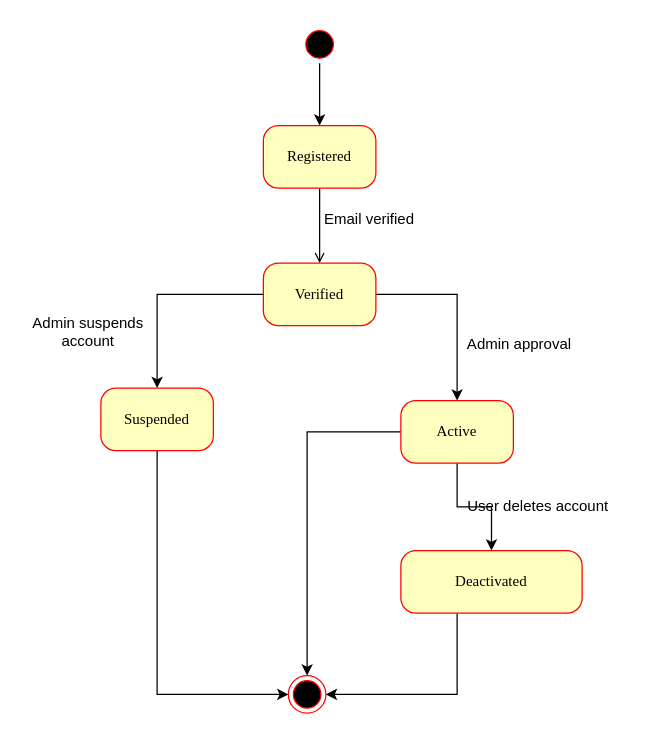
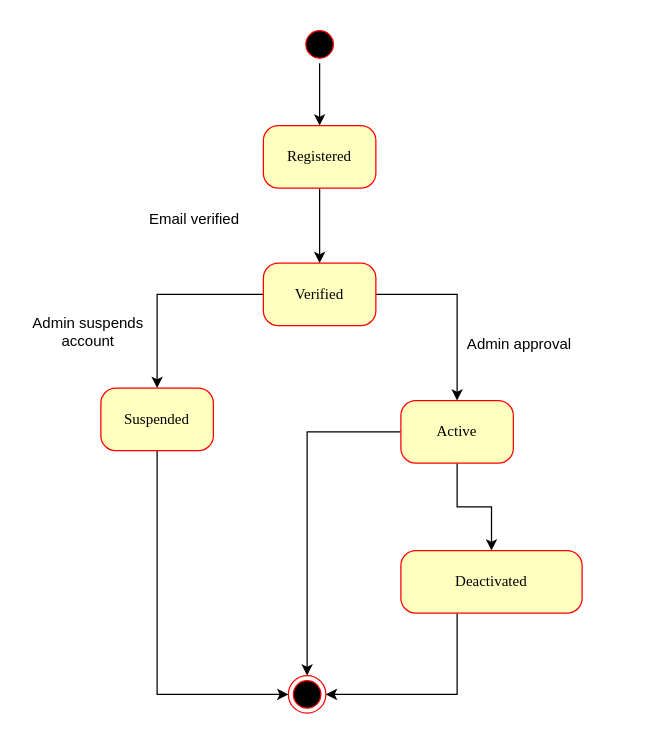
- <mxCell id="10" value="Email verified" style="text;html=1;align=center;verticalAlign=middle;whiteSpace=wrap;rounded=0;" parent="1" vertex="1"><mxGeometry x="240" y="160" width="110" height="30" as="geometry" /></mxCell>
+ <mxCell id="10" value="Email verified" style="text;html=1;align=center;verticalAlign=middle;whiteSpace=wrap;rounded=0;" parent="1" vertex="1"><mxGeometry x="100" y="160" width="110" height="30" as="geometry" /></mxCell>
- <mxCell id="4" style="edgeStyle=orthogonalEdgeStyle;rounded=0;orthogonalLoop=1;jettySize=auto;html=1;entryX=0.5;entryY=0;entryDx=0;entryDy=0;strokeColor=light-dark(#000000,#EDEDED);endArrow=open;" parent="1" source="5" target="9" edge="1"><mxGeometry relative="1" as="geometry" /></mxCell>
+ <mxCell id="4" style="edgeStyle=orthogonalEdgeStyle;rounded=0;orthogonalLoop=1;jettySize=auto;html=1;entryX=0.5;entryY=0;entryDx=0;entryDy=0;strokeColor=light-dark(#000000,#EDEDED);" parent="1" source="5" target="9" edge="1"><mxGeometry relative="1" as="geometry" /></mxCell>
- <mxCell id="17" value="User deletes account" style="text;html=1;align=center;verticalAlign=middle;whiteSpace=wrap;rounded=0;" parent="1" vertex="1"><mxGeometry x="360" y="390" width="140" height="30" as="geometry" /></mxCell>
